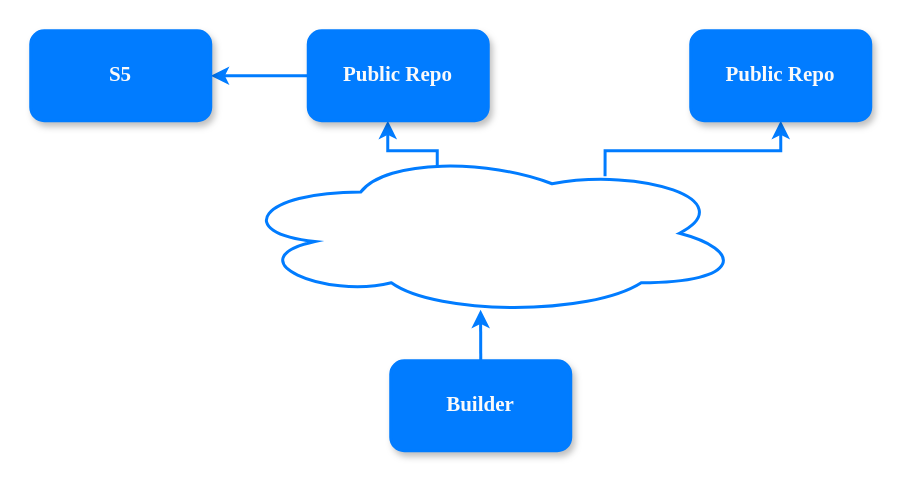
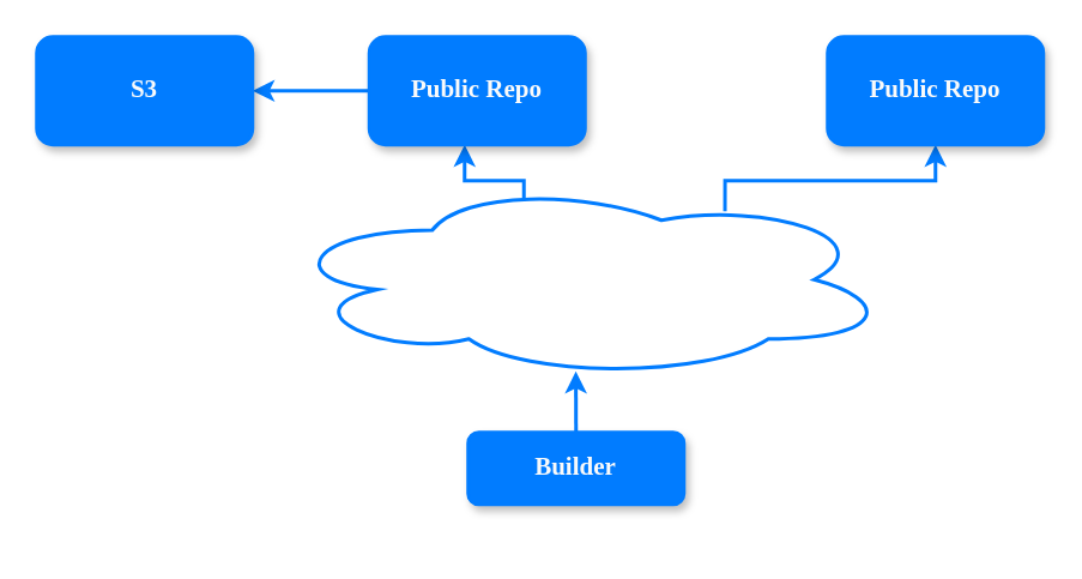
- <mxCell id="10" value="S5" style="rounded=1;whiteSpace=wrap;html=1;fillColor=#017CFF;strokeWidth=2;fontColor=#FAFAFA;fontFamily=Montserrat;fontStyle=1;shadow=1;strokeColor=#017CFF;fontSize=14;" vertex="1" parent="1"><mxGeometry x="20" y="20" width="120" height="60" as="geometry" /></mxCell>
+ <mxCell id="10" value="S3" style="rounded=1;whiteSpace=wrap;html=1;fillColor=#017CFF;strokeWidth=2;fontColor=#FAFAFA;fontFamily=Montserrat;fontStyle=1;shadow=1;strokeColor=#017CFF;fontSize=14;" vertex="1" parent="1"><mxGeometry x="20" y="20" width="120" height="60" as="geometry" /></mxCell>
- <mxCell id="3" value="Builder" style="rounded=1;whiteSpace=wrap;html=1;fillColor=#017CFF;strokeWidth=2;fontColor=#FAFAFA;fontFamily=Montserrat;fontStyle=1;shadow=1;strokeColor=#017CFF;fontSize=14;" parent="1" vertex="1"><mxGeometry x="260" y="240" width="120" height="60" as="geometry" /></mxCell>
+ <mxCell id="3" value="Builder" style="rounded=1;whiteSpace=wrap;html=1;fillColor=#017CFF;strokeWidth=2;fontColor=#FAFAFA;fontFamily=Montserrat;fontStyle=1;shadow=1;strokeColor=#017CFF;fontSize=14;" parent="1" vertex="1"><mxGeometry x="260" y="240" width="120" height="40" as="geometry" /></mxCell>
